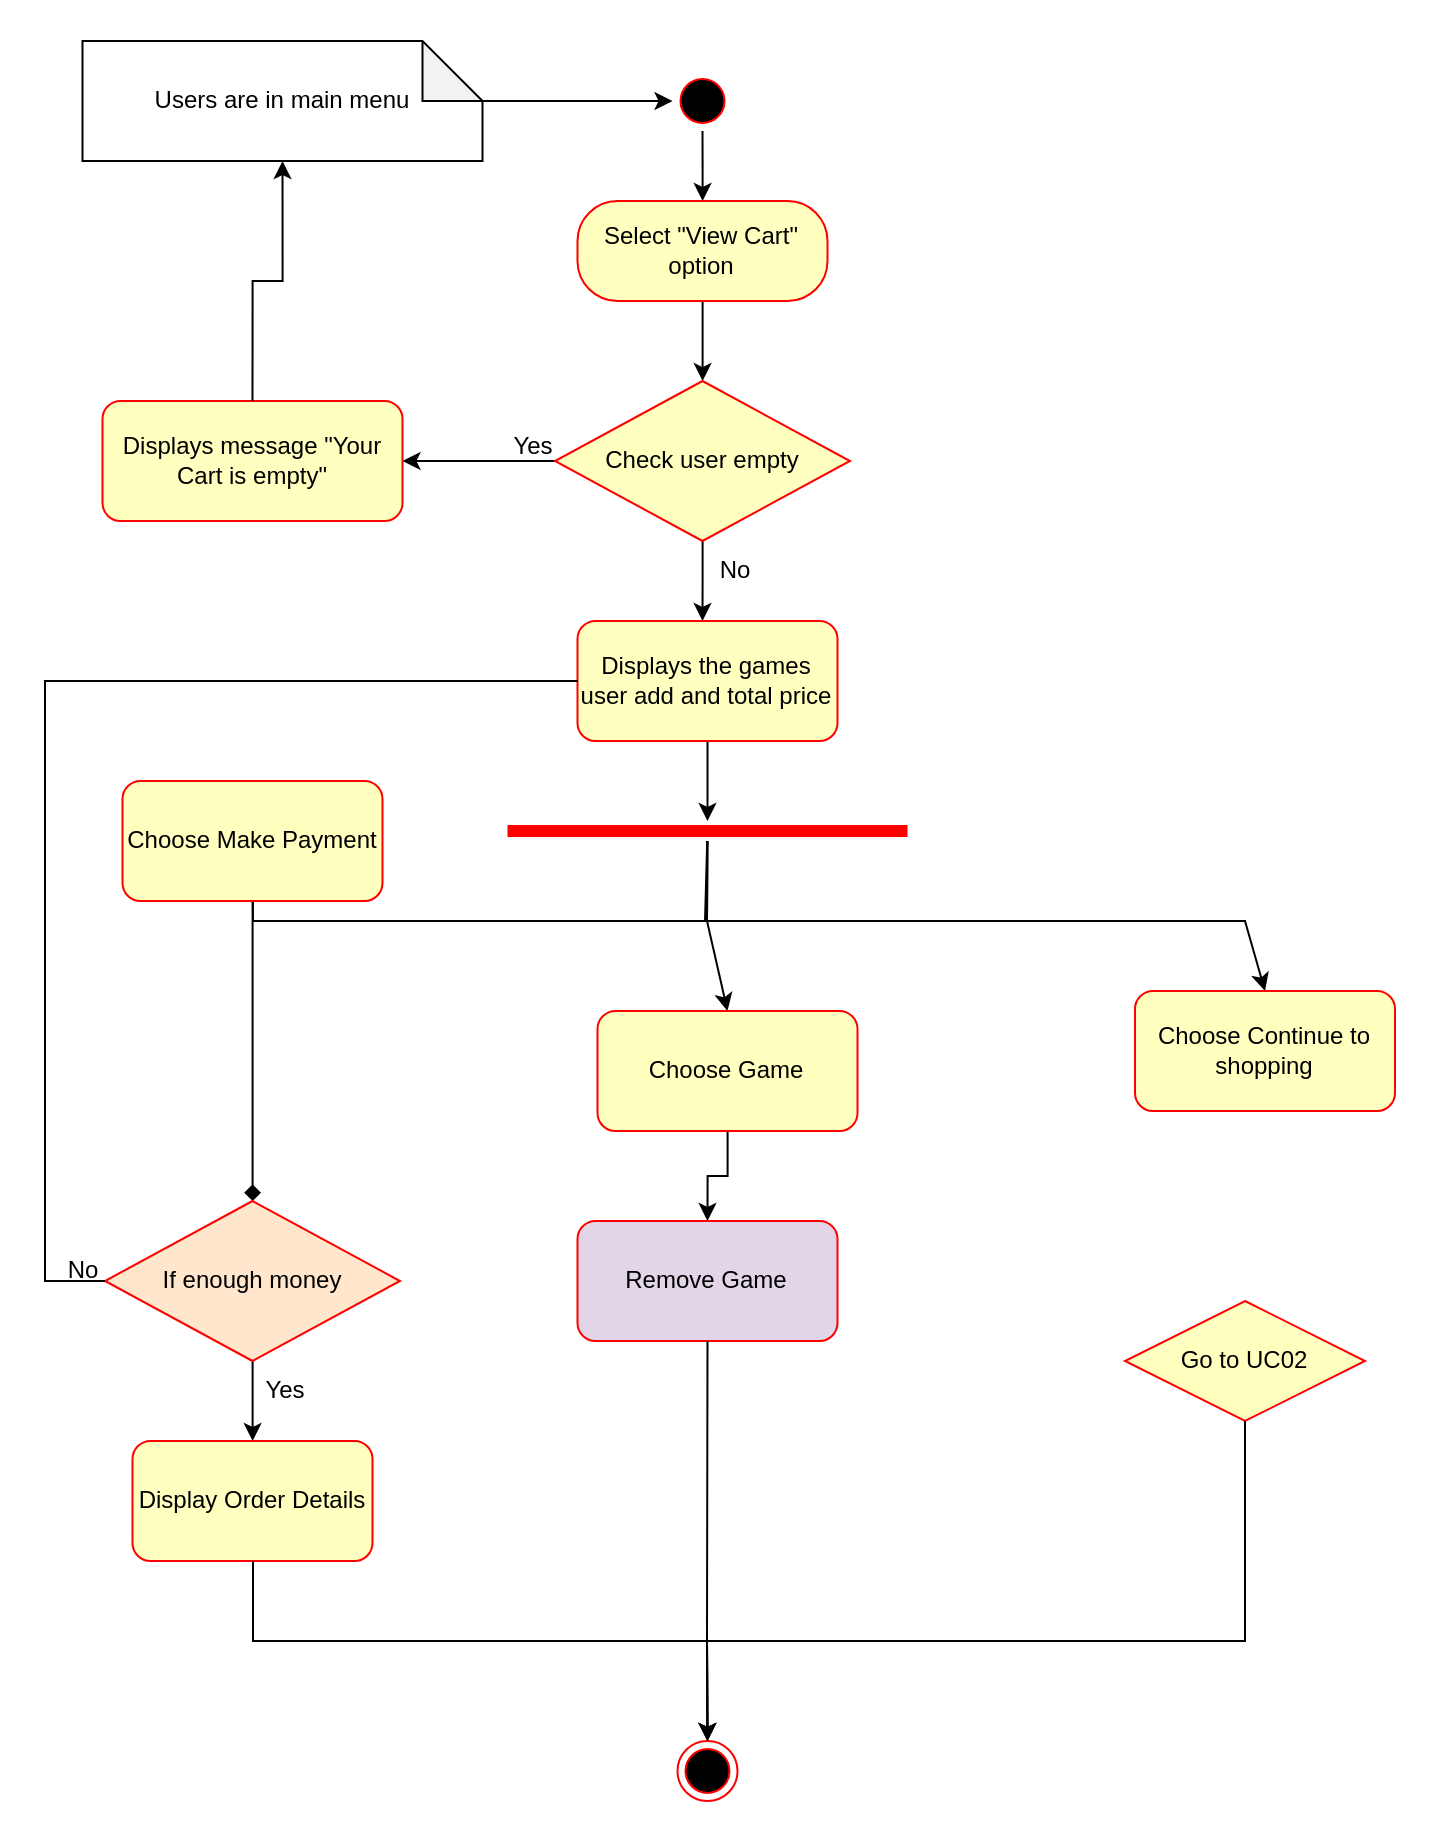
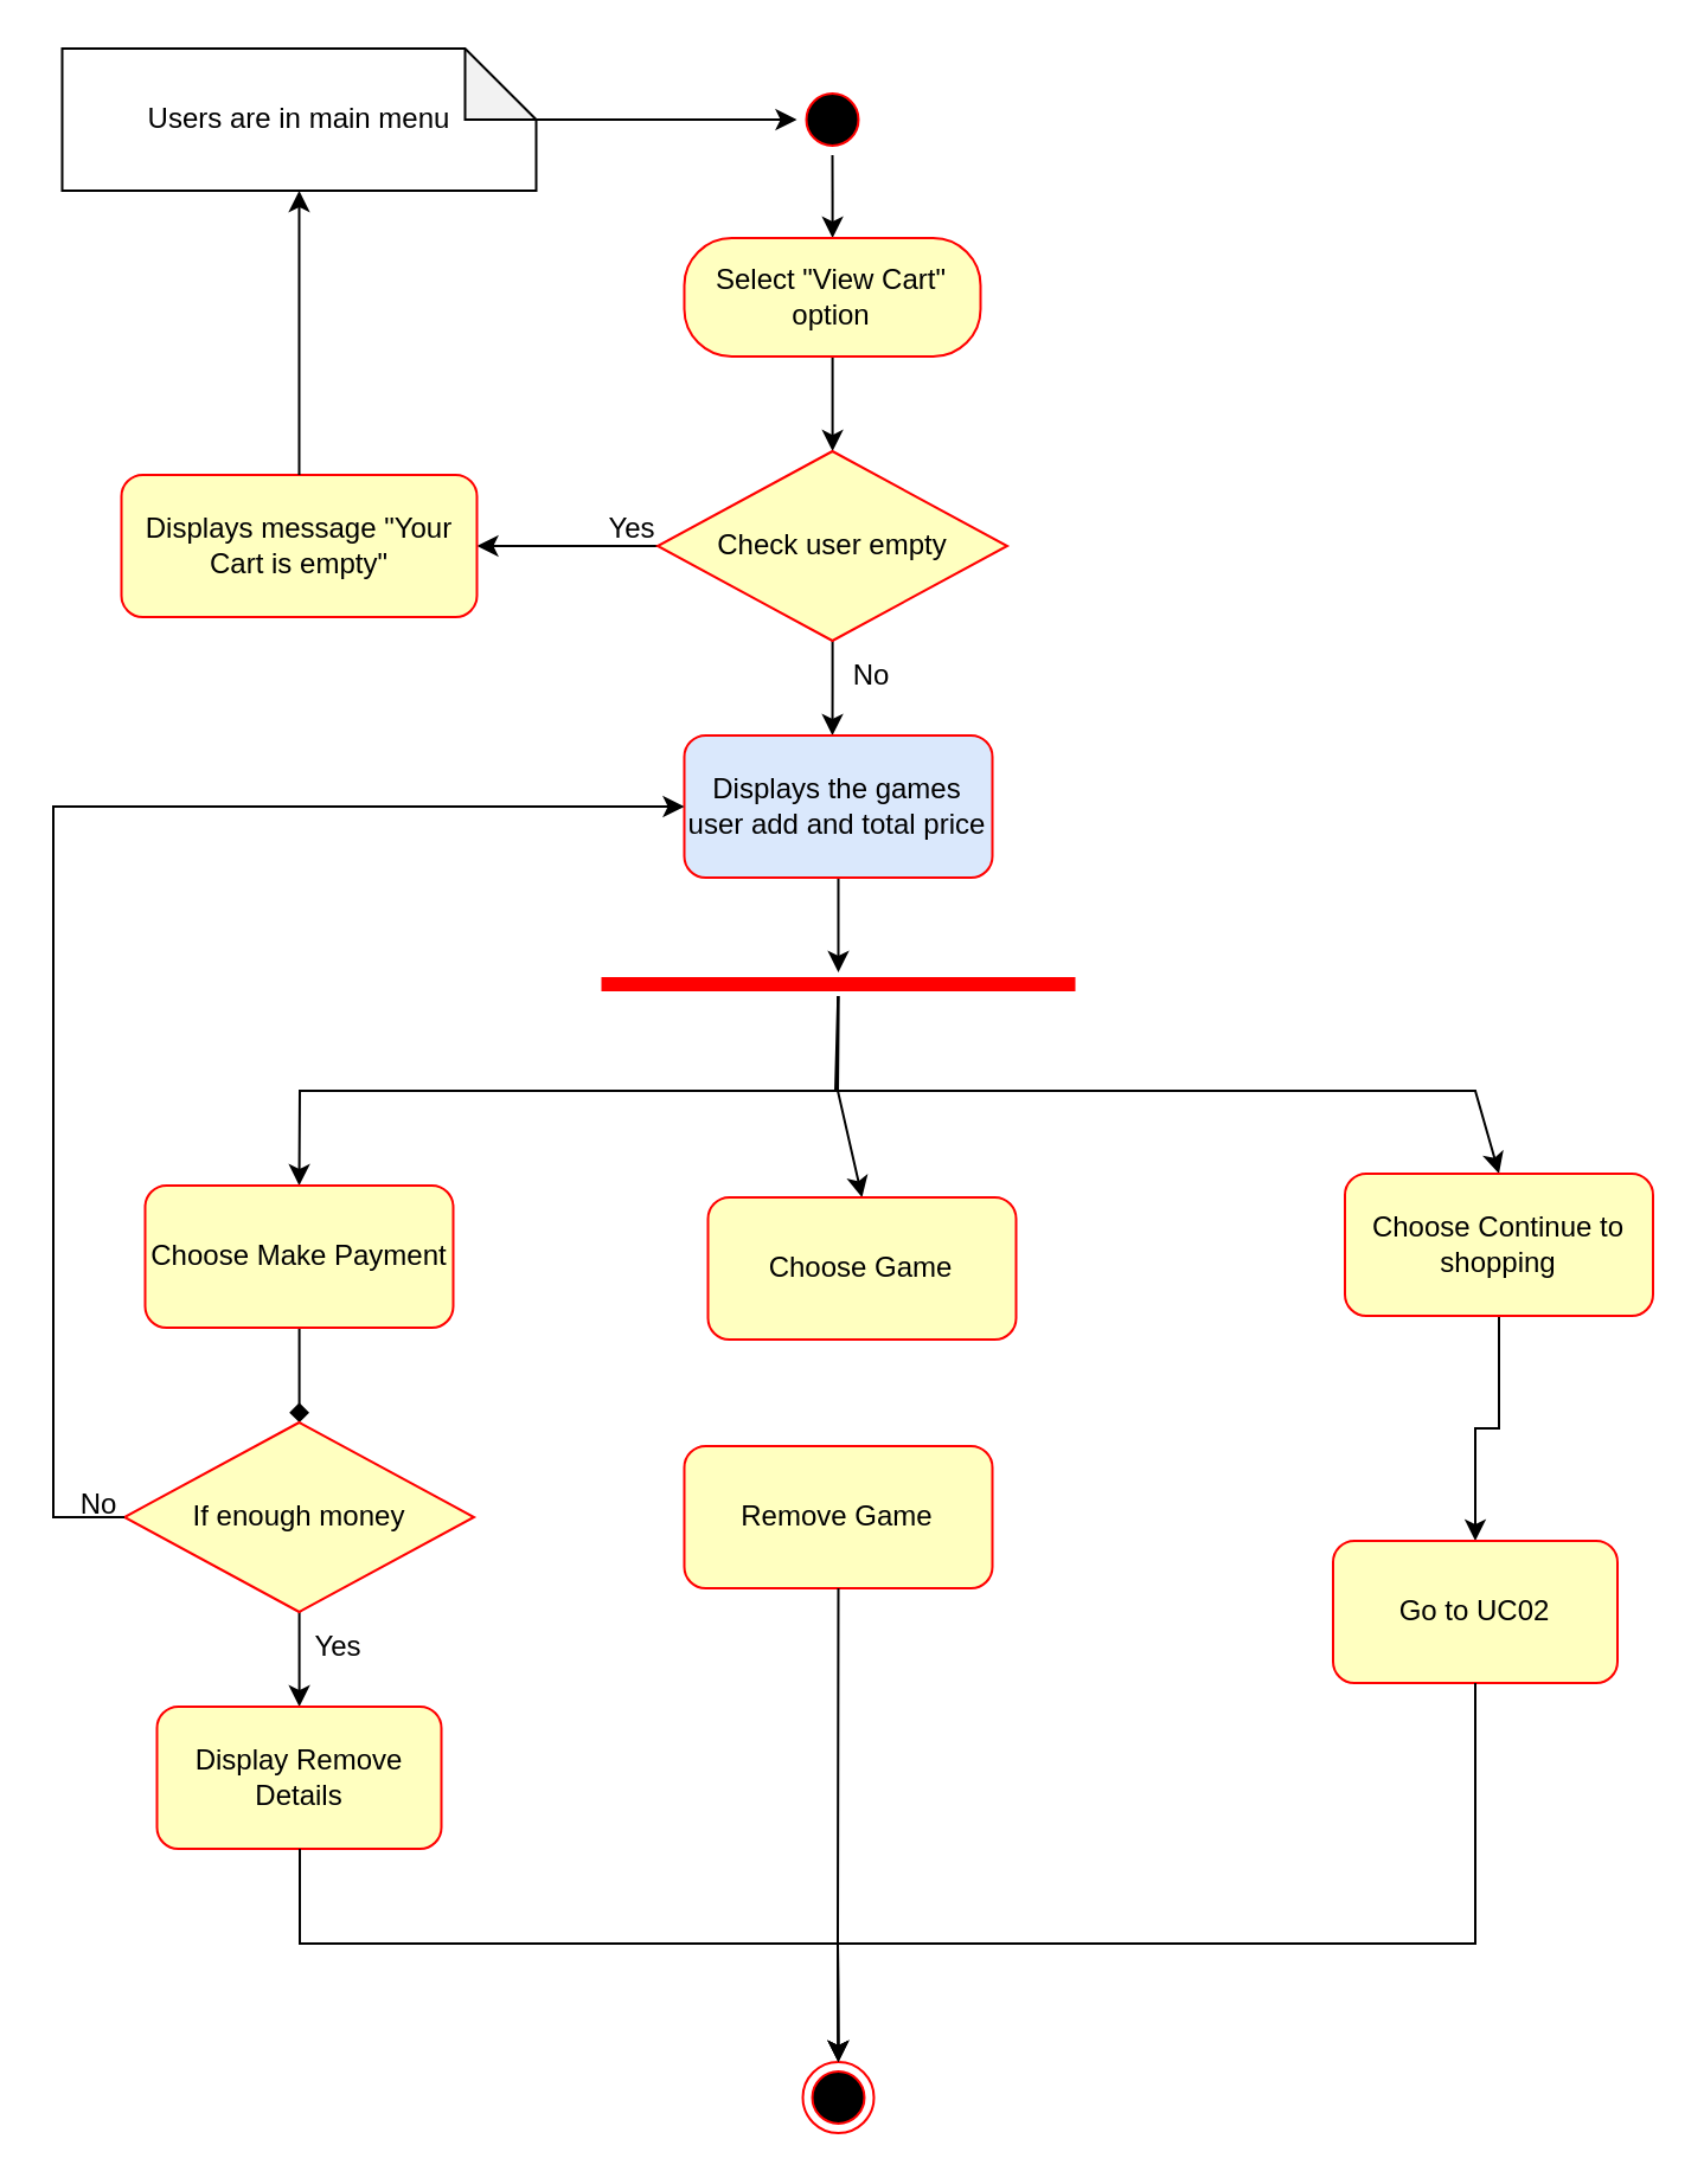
- <mxCell id="3" value="Users are in main menu" style="shape=note;whiteSpace=wrap;html=1;backgroundOutline=1;darkOpacity=0.05;" parent="1" vertex="1"><mxGeometry x="40.75" y="20" width="200" height="60" as="geometry" /></mxCell>
+ <mxCell id="3" value="Users are in main menu" style="shape=note;whiteSpace=wrap;html=1;backgroundOutline=1;darkOpacity=0.05;" parent="1" vertex="1"><mxGeometry x="25.75" y="20" width="200" height="60" as="geometry" /></mxCell>
- <mxCell id="31" value="" style="edgeStyle=orthogonalEdgeStyle;rounded=0;orthogonalLoop=1;jettySize=auto;html=1;exitX=0;exitY=0.5;exitDx=0;exitDy=0;entryX=0;entryY=0.5;entryDx=0;entryDy=0;endArrow=none;" parent="1" source="28" target="16" edge="1"><mxGeometry relative="1" as="geometry"><mxPoint x="-8" y="620" as="sourcePoint" /><mxPoint x="-8" y="660" as="targetPoint" /><Array as="points"><mxPoint x="22" y="640" /><mxPoint x="22" y="340" /></Array></mxGeometry></mxCell>
+ <mxCell id="31" value="" style="edgeStyle=orthogonalEdgeStyle;rounded=0;orthogonalLoop=1;jettySize=auto;html=1;exitX=0;exitY=0.5;exitDx=0;exitDy=0;entryX=0;entryY=0.5;entryDx=0;entryDy=0;" parent="1" source="28" target="16" edge="1"><mxGeometry relative="1" as="geometry"><mxPoint x="-8" y="620" as="sourcePoint" /><mxPoint x="-8" y="660" as="targetPoint" /><Array as="points"><mxPoint x="22" y="640" /><mxPoint x="22" y="340" /></Array></mxGeometry></mxCell>
- <mxCell id="16" value="Displays the games user add and total price" style="rounded=1;whiteSpace=wrap;html=1;fillColor=#ffffc0;strokeColor=#ff0000;fontColor=#000000;" parent="1" vertex="1"><mxGeometry x="288.25" y="310" width="130" height="60" as="geometry" /></mxCell>
+ <mxCell id="16" value="Displays the games user add and total price" style="rounded=1;whiteSpace=wrap;html=1;fillColor=#dae8fc;strokeColor=#ff0000;fontColor=#000000;" parent="1" vertex="1"><mxGeometry x="288.25" y="310" width="130" height="60" as="geometry" /></mxCell>
- <mxCell id="22" value="Choose Make Payment" style="rounded=1;whiteSpace=wrap;html=1;fillColor=#ffffc0;strokeColor=#ff0000;fontColor=#000000;" parent="1" vertex="1"><mxGeometry x="60.75" y="390" width="130" height="60" as="geometry" /></mxCell>
+ <mxCell id="22" value="Choose Make Payment" style="rounded=1;whiteSpace=wrap;html=1;fillColor=#ffffc0;strokeColor=#ff0000;fontColor=#000000;" parent="1" vertex="1"><mxGeometry x="60.75" y="500" width="130" height="60" as="geometry" /></mxCell>
- <mxCell id="23" value="" style="edgeStyle=orthogonalEdgeStyle;rounded=0;orthogonalLoop=1;jettySize=auto;html=1;entryX=0.5;entryY=0;entryDx=0;entryDy=0;" parent="1" source="24" target="32" edge="1"><mxGeometry relative="1" as="geometry"><mxPoint x="353.25" y="600" as="targetPoint" /></mxGeometry></mxCell>
+ <mxCell id="25" value="" style="edgeStyle=orthogonalEdgeStyle;rounded=0;orthogonalLoop=1;jettySize=auto;html=1;" parent="1" source="26" target="33" edge="1"><mxGeometry relative="1" as="geometry" /></mxCell>
- <mxCell id="28" value="If enough money" style="rhombus;whiteSpace=wrap;html=1;fontColor=#000000;fillColor=#ffe6cc;strokeColor=#ff0000;" parent="1" vertex="1"><mxGeometry x="52" y="600" width="147.5" height="80" as="geometry" /></mxCell>
+ <mxCell id="28" value="If enough money" style="rhombus;whiteSpace=wrap;html=1;fontColor=#000000;fillColor=#ffffc0;strokeColor=#ff0000;" parent="1" vertex="1"><mxGeometry x="52" y="600" width="147.5" height="80" as="geometry" /></mxCell>
- <mxCell id="32" value="Remove Game" style="rounded=1;whiteSpace=wrap;html=1;fillColor=#e1d5e7;strokeColor=#ff0000;fontColor=#000000;" parent="1" vertex="1"><mxGeometry x="288.25" y="610" width="130" height="60" as="geometry" /></mxCell>
+ <mxCell id="32" value="Remove Game" style="rounded=1;whiteSpace=wrap;html=1;fillColor=#ffffc0;strokeColor=#ff0000;fontColor=#000000;" parent="1" vertex="1"><mxGeometry x="288.25" y="610" width="130" height="60" as="geometry" /></mxCell>
- <mxCell id="33" value="Go to UC02" style="rhombus;whiteSpace=wrap;html=1;fillColor=#ffffc0;strokeColor=#ff0000;fontColor=#000000;" parent="1" vertex="1"><mxGeometry x="562" y="650" width="120" height="60" as="geometry" /></mxCell>
+ <mxCell id="33" value="Go to UC02" style="whiteSpace=wrap;html=1;fillColor=#ffffc0;strokeColor=#ff0000;fontColor=#000000;rounded=1;" parent="1" vertex="1"><mxGeometry x="562" y="650" width="120" height="60" as="geometry" /></mxCell>
- <mxCell id="29" value="Display Order Details" style="rounded=1;whiteSpace=wrap;html=1;fillColor=#ffffc0;strokeColor=#ff0000;fontColor=#000000;" parent="1" vertex="1"><mxGeometry x="65.75" y="720" width="120" height="60" as="geometry" /></mxCell>
+ <mxCell id="29" value="Display Remove Details" style="rounded=1;whiteSpace=wrap;html=1;fillColor=#ffffc0;strokeColor=#ff0000;fontColor=#000000;" parent="1" vertex="1"><mxGeometry x="65.75" y="720" width="120" height="60" as="geometry" /></mxCell>
